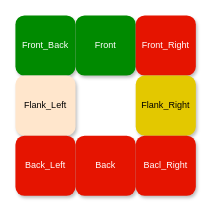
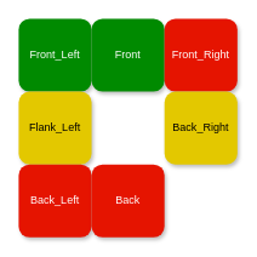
- <mxCell id="2" value="Front_Back" style="whiteSpace=wrap;html=1;aspect=fixed;fillColor=#008a00;fontColor=#ffffff;strokeColor=none;strokeWidth=6;glass=0;rounded=1;shadow=1;" vertex="1" parent="1"><mxGeometry x="20" y="20" width="80" height="80" as="geometry" /></mxCell>
+ <mxCell id="2" value="Front_Left" style="whiteSpace=wrap;html=1;aspect=fixed;fillColor=#008a00;fontColor=#ffffff;strokeColor=none;strokeWidth=6;glass=0;rounded=1;shadow=1;" vertex="1" parent="1"><mxGeometry x="20" y="20" width="80" height="80" as="geometry" /></mxCell>
- <mxCell id="6" value="Flank_Left" style="whiteSpace=wrap;html=1;aspect=fixed;fillColor=#ffe6cc;fontColor=#000000;strokeColor=none;strokeWidth=6;glass=0;rounded=1;shadow=1;" vertex="1" parent="1"><mxGeometry x="20" y="100" width="80" height="80" as="geometry" /></mxCell>
+ <mxCell id="6" value="Flank_Left" style="whiteSpace=wrap;html=1;aspect=fixed;fillColor=#e3c800;fontColor=#000000;strokeColor=none;strokeWidth=6;glass=0;rounded=1;shadow=1;" vertex="1" parent="1"><mxGeometry x="20" y="100" width="80" height="80" as="geometry" /></mxCell>
- <mxCell id="5" value="Flank_Right" style="whiteSpace=wrap;html=1;aspect=fixed;fillColor=#e3c800;fontColor=#000000;strokeColor=none;strokeWidth=6;glass=0;rounded=1;shadow=1;" vertex="1" parent="1"><mxGeometry x="180" y="100" width="80" height="80" as="geometry" /></mxCell>
+ <mxCell id="5" value="Back_Right" style="whiteSpace=wrap;html=1;aspect=fixed;fillColor=#e3c800;fontColor=#000000;strokeColor=none;strokeWidth=6;glass=0;rounded=1;shadow=1;" vertex="1" parent="1"><mxGeometry x="180" y="100" width="80" height="80" as="geometry" /></mxCell>
- <mxCell id="9" value="Bacl_Right" style="whiteSpace=wrap;html=1;aspect=fixed;fillColor=#e51400;fontColor=#ffffff;strokeColor=none;strokeWidth=6;glass=0;rounded=1;shadow=1;" vertex="1" parent="1"><mxGeometry x="180" y="180" width="80" height="80" as="geometry" /></mxCell>
